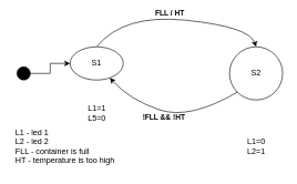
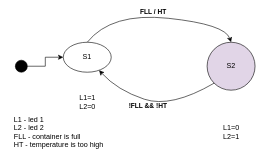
- <mxCell id="3" value="S2" style="ellipse;whiteSpace=wrap;html=1;aspect=fixed;" vertex="1" parent="1"><mxGeometry x="345" y="70" width="80" height="80" as="geometry" /></mxCell>
+ <mxCell id="3" value="S2" style="ellipse;whiteSpace=wrap;html=1;aspect=fixed;fillColor=#e1d5e7;" vertex="1" parent="1"><mxGeometry x="345" y="70" width="80" height="80" as="geometry" /></mxCell>
- <mxCell id="6" value="L1=1&lt;div&gt;L5=0&lt;/div&gt;" style="text;html=1;align=center;verticalAlign=middle;resizable=0;points=[];autosize=1;strokeColor=none;fillColor=none;" vertex="1" parent="1"><mxGeometry x="120" y="150" width="50" height="40" as="geometry" /></mxCell>
+ <mxCell id="6" value="L1=1&lt;div&gt;L2=0&lt;/div&gt;" style="text;html=1;align=center;verticalAlign=middle;resizable=0;points=[];autosize=1;strokeColor=none;fillColor=none;" vertex="1" parent="1"><mxGeometry x="120" y="150" width="50" height="40" as="geometry" /></mxCell>
